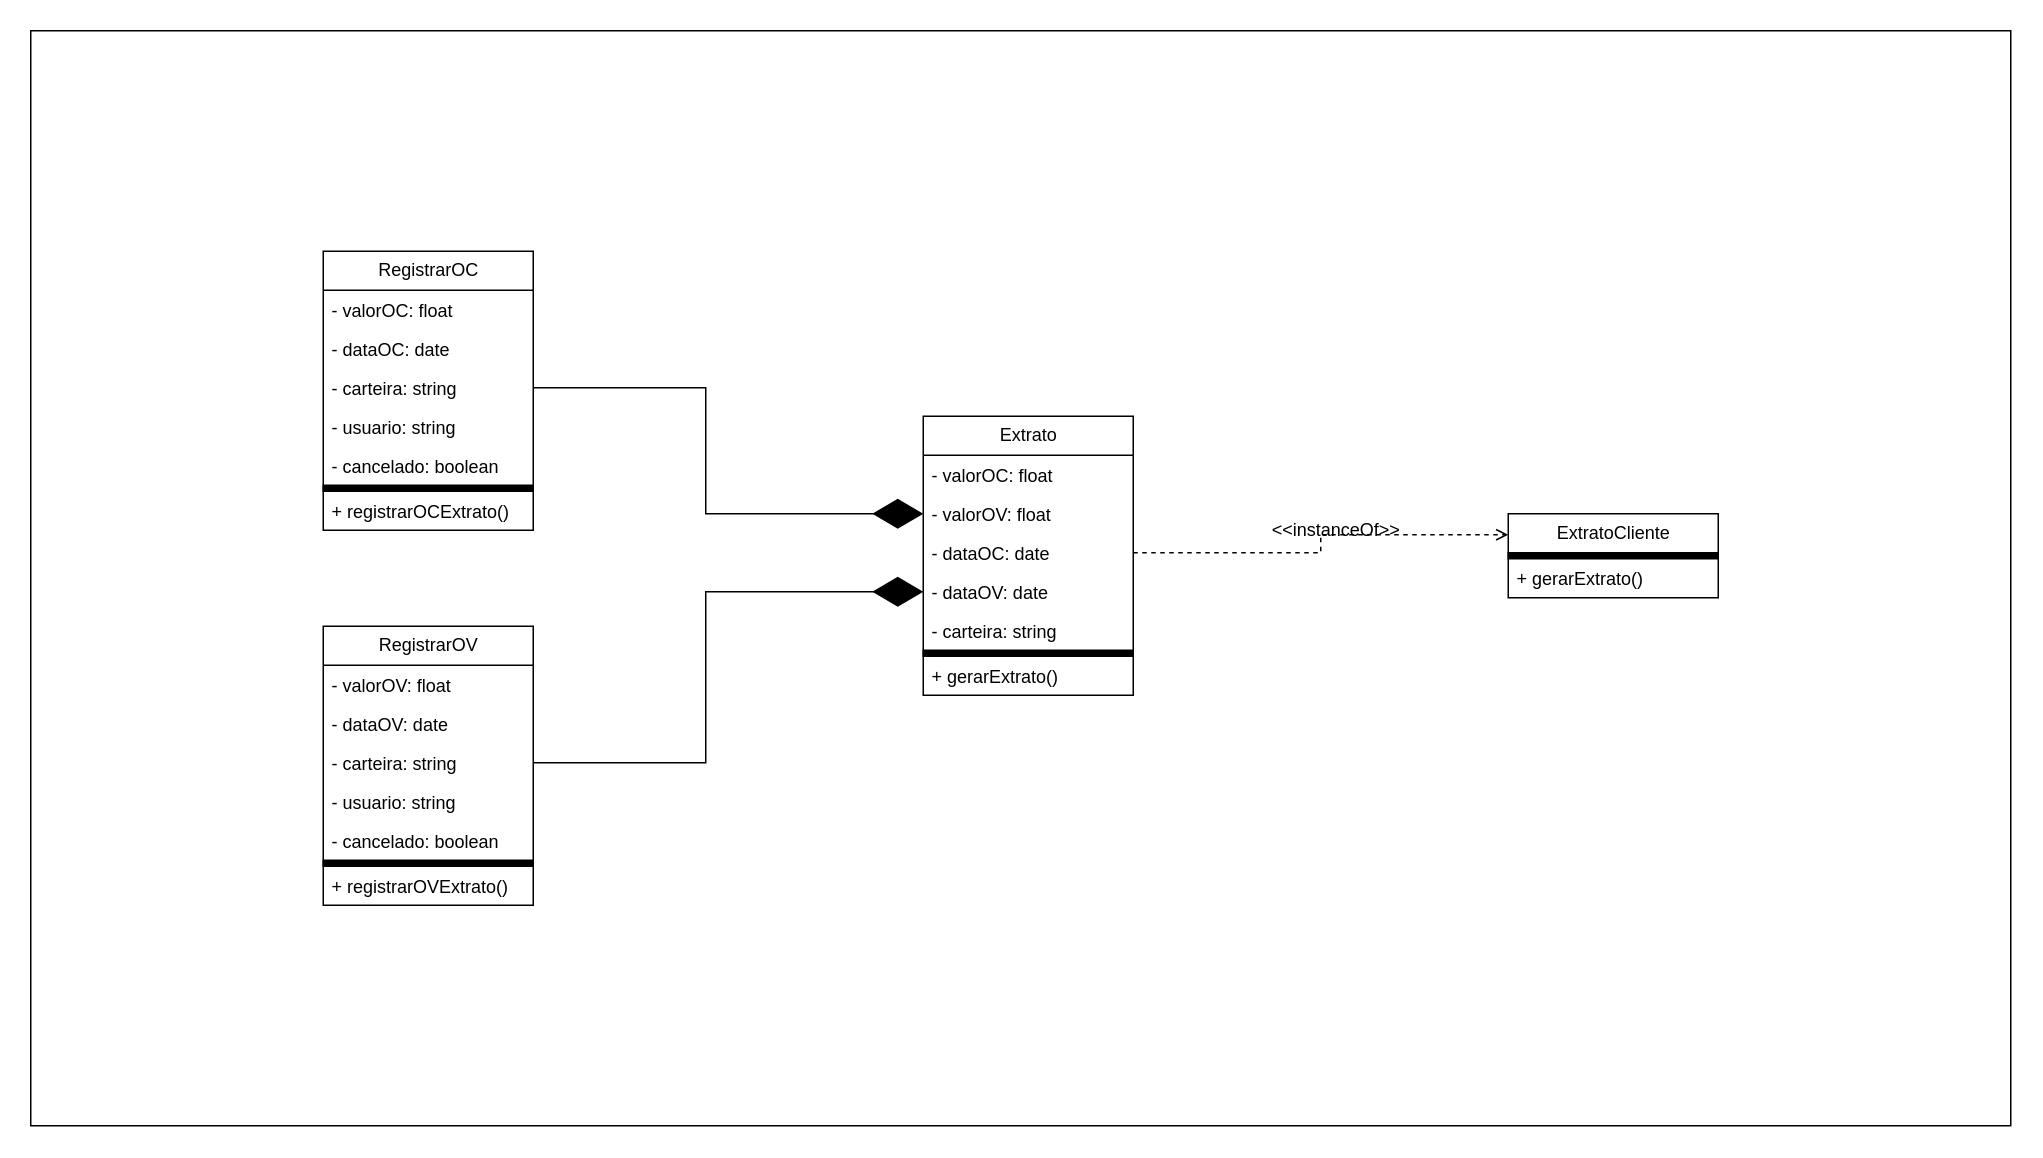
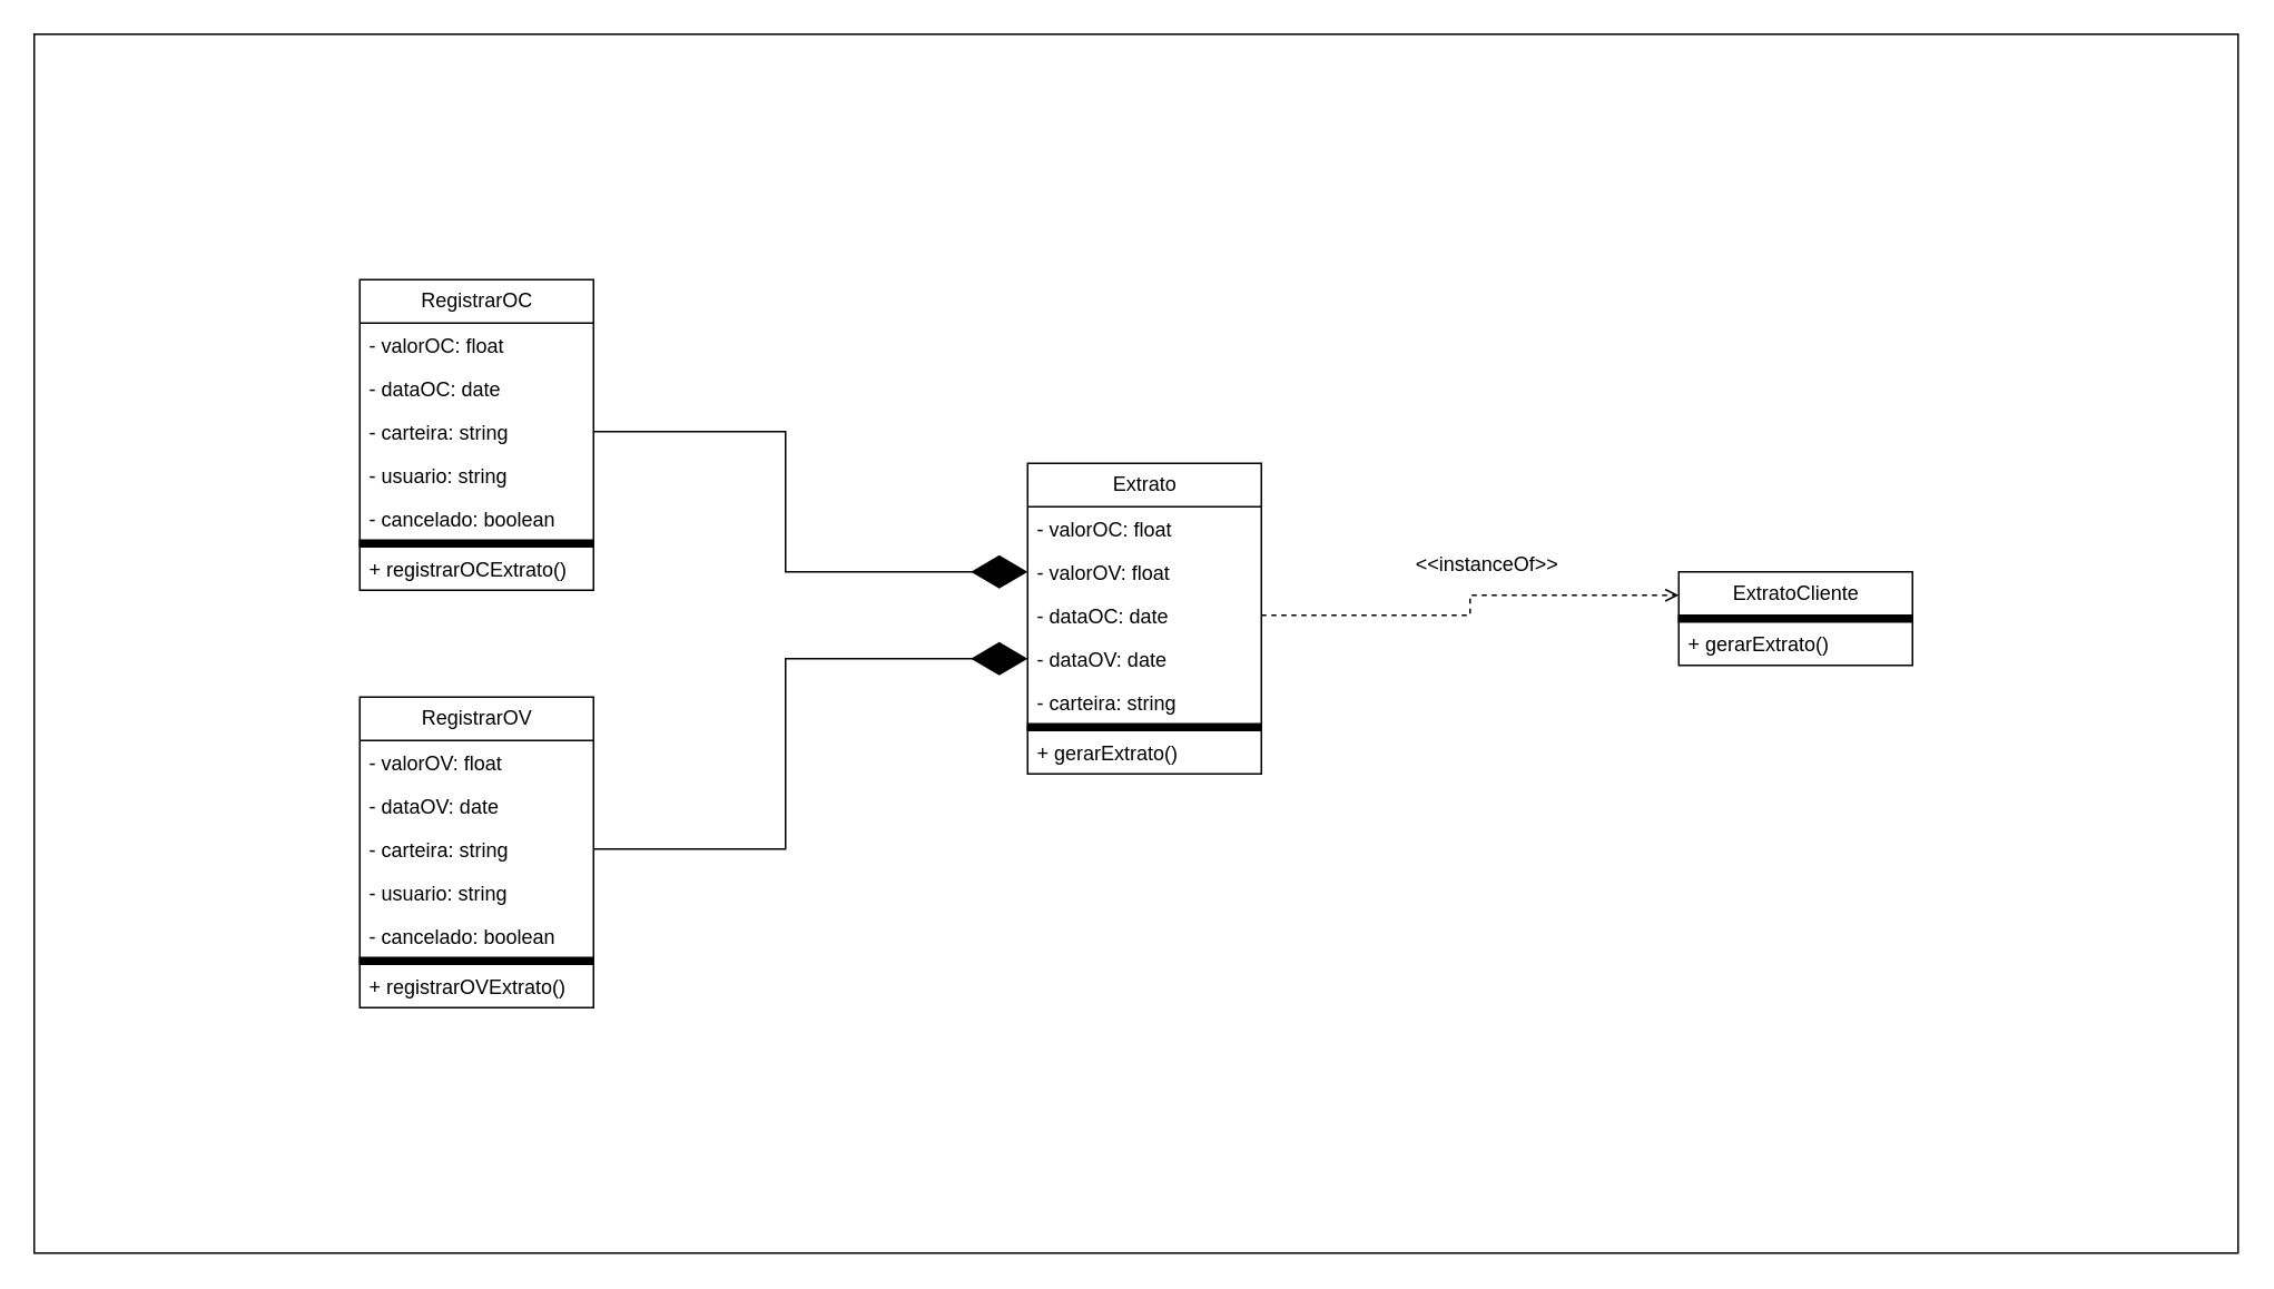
- <mxCell id="33" value="&lt;div&gt;&amp;lt;&amp;lt;instanceOf&amp;gt;&amp;gt;&lt;/div&gt;" style="text;html=1;align=center;verticalAlign=middle;resizable=0;points=[];autosize=1;strokeColor=none;fillColor=none;" vertex="1" parent="1"><mxGeometry x="835" y="338" width="110" height="30" as="geometry" /></mxCell>
+ <mxCell id="33" value="&lt;div&gt;&amp;lt;&amp;lt;instanceOf&amp;gt;&amp;gt;&lt;/div&gt;" style="text;html=1;align=center;verticalAlign=middle;resizable=0;points=[];autosize=1;strokeColor=none;fillColor=none;" vertex="1" parent="1"><mxGeometry x="835" y="323" width="110" height="30" as="geometry" /></mxCell>
